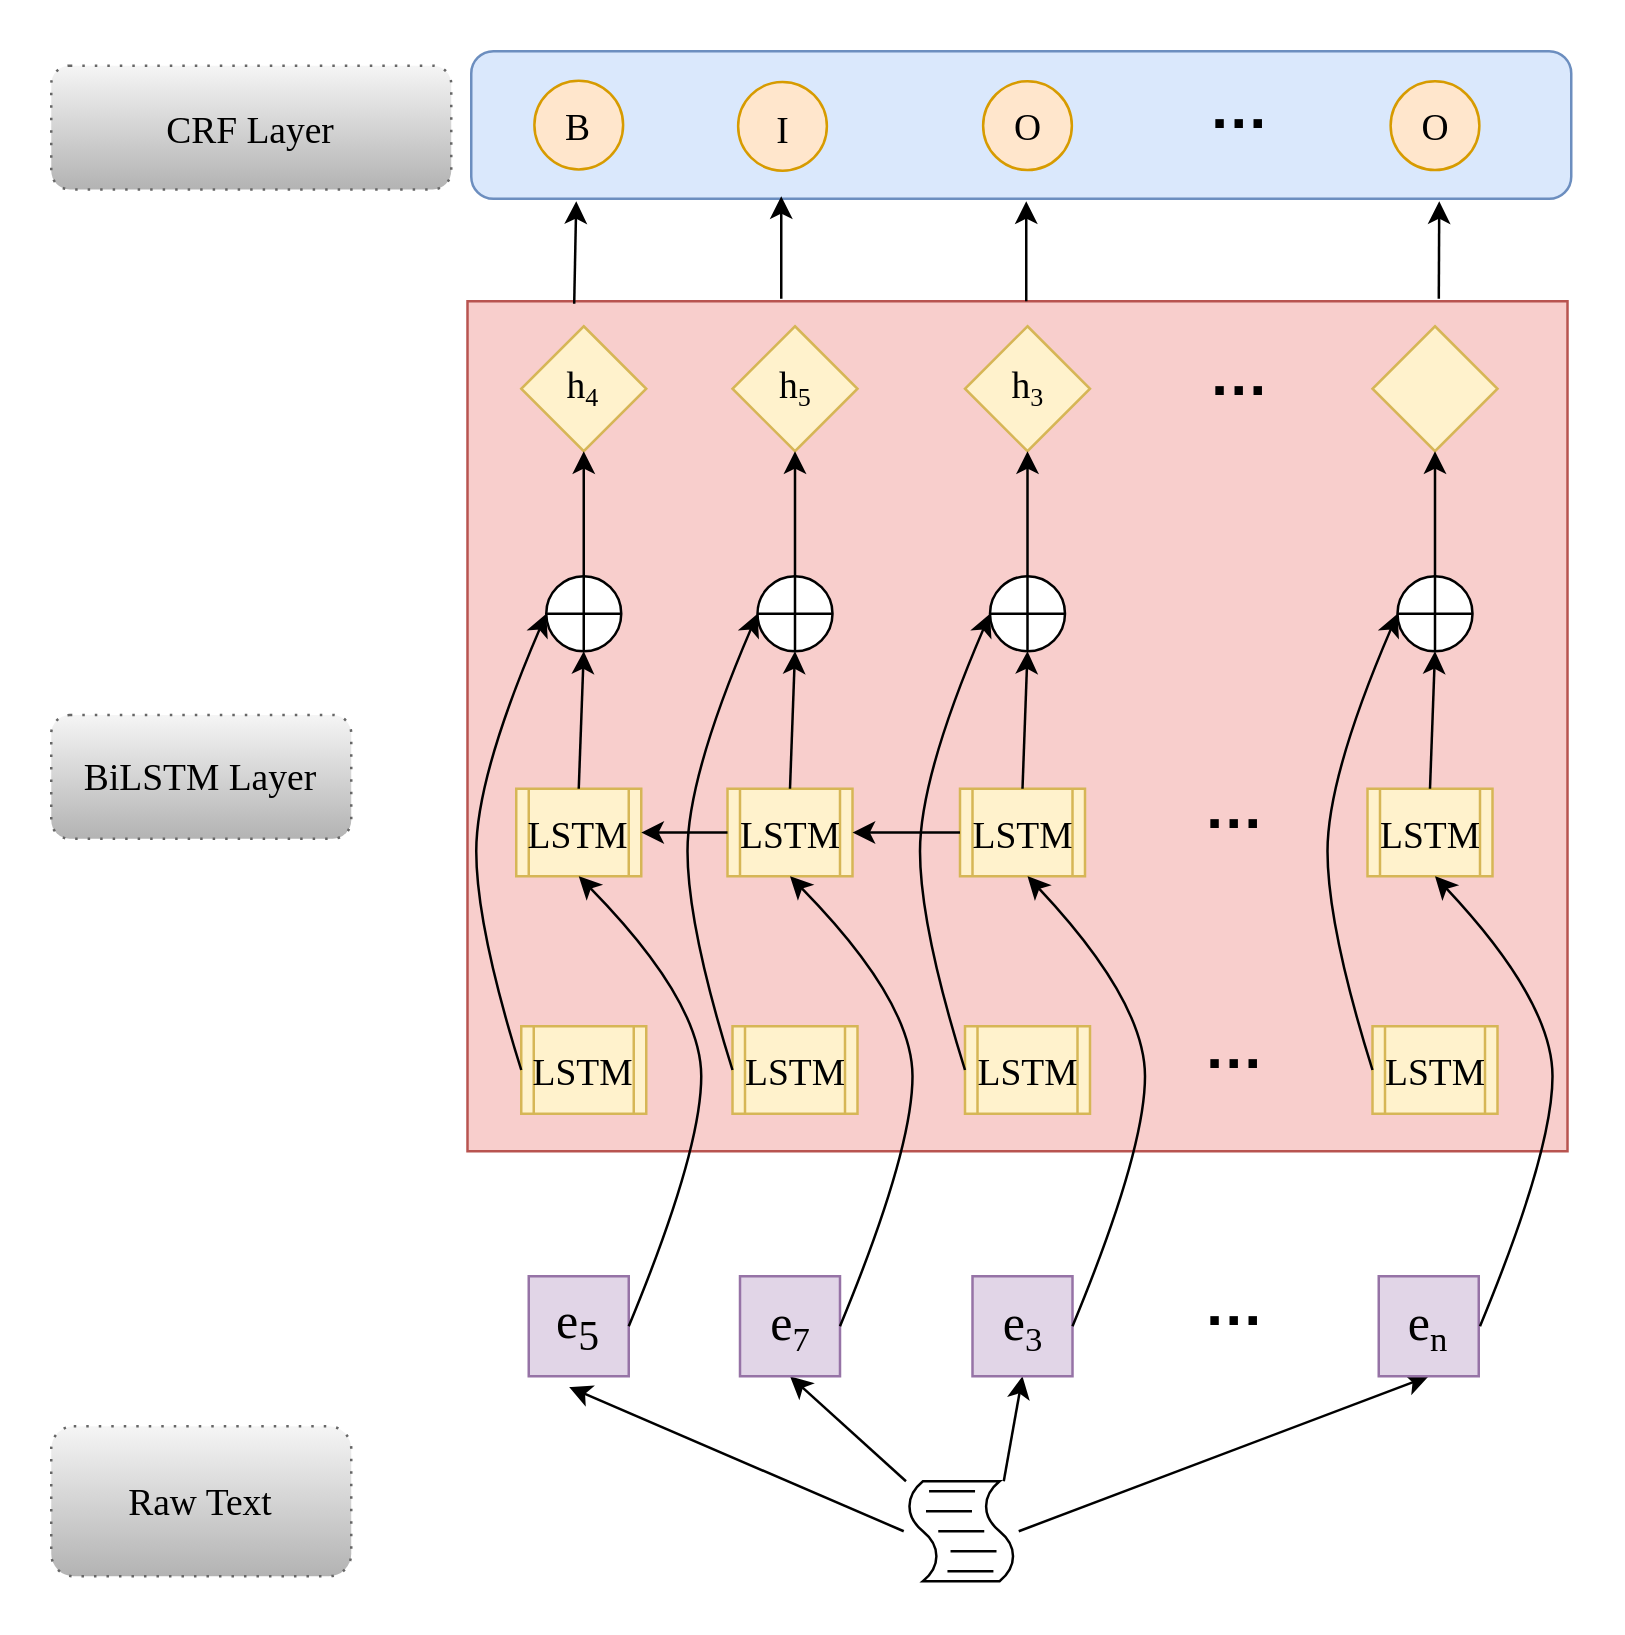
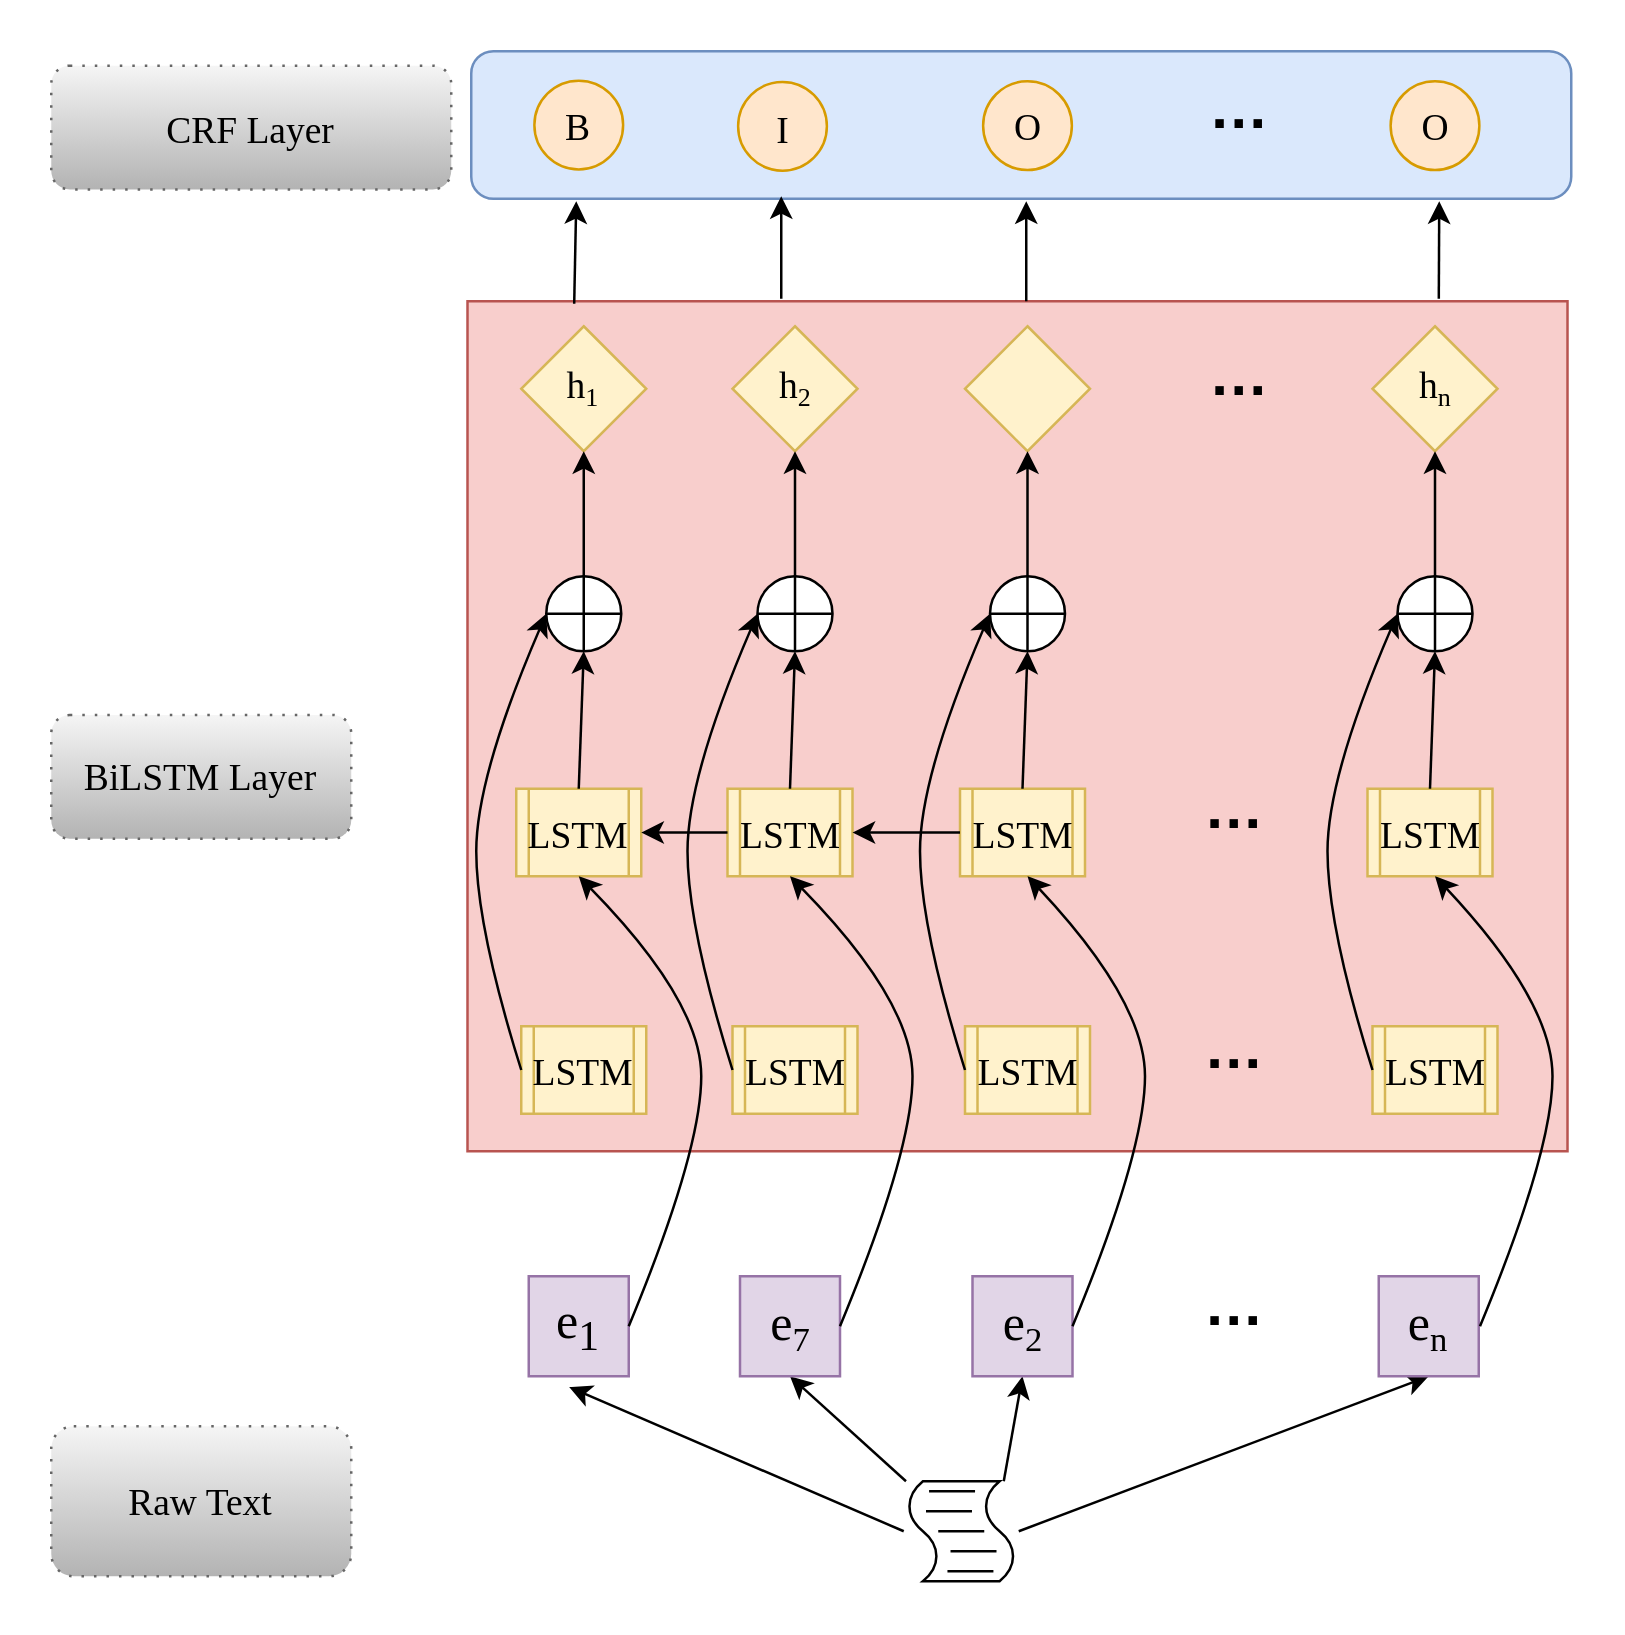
- <mxCell id="23" value="h&lt;span style=&quot;font-size: 12.5px&quot;&gt;&lt;sub&gt;4&lt;/sub&gt;&lt;/span&gt;" style="text;html=1;strokeColor=none;fillColor=none;align=center;verticalAlign=middle;whiteSpace=wrap;rounded=0;labelBackgroundColor=none;fontFamily=Georgia;fontSize=15;" parent="1" vertex="1"><mxGeometry x="213" y="145" width="40" height="20" as="geometry" /></mxCell>
+ <mxCell id="23" value="h&lt;span style=&quot;font-size: 12.5px&quot;&gt;&lt;sub&gt;1&lt;/sub&gt;&lt;/span&gt;" style="text;html=1;strokeColor=none;fillColor=none;align=center;verticalAlign=middle;whiteSpace=wrap;rounded=0;labelBackgroundColor=none;fontFamily=Georgia;fontSize=15;" parent="1" vertex="1"><mxGeometry x="213" y="145" width="40" height="20" as="geometry" /></mxCell>
- <mxCell id="34" value="h&lt;span style=&quot;font-size: 12.5px&quot;&gt;&lt;sub&gt;5&lt;/sub&gt;&lt;/span&gt;" style="text;html=1;strokeColor=none;fillColor=none;align=center;verticalAlign=middle;whiteSpace=wrap;rounded=0;labelBackgroundColor=none;fontFamily=Georgia;fontSize=15;" parent="1" vertex="1"><mxGeometry x="297.5" y="145" width="40" height="20" as="geometry" /></mxCell>
+ <mxCell id="34" value="h&lt;span style=&quot;font-size: 12.5px&quot;&gt;&lt;sub&gt;2&lt;/sub&gt;&lt;/span&gt;" style="text;html=1;strokeColor=none;fillColor=none;align=center;verticalAlign=middle;whiteSpace=wrap;rounded=0;labelBackgroundColor=none;fontFamily=Georgia;fontSize=15;" parent="1" vertex="1"><mxGeometry x="297.5" y="145" width="40" height="20" as="geometry" /></mxCell>
- <mxCell id="46" value="h&lt;span style=&quot;font-size: 12.5px&quot;&gt;&lt;sub&gt;3&lt;/sub&gt;&lt;/span&gt;" style="text;html=1;strokeColor=none;fillColor=none;align=center;verticalAlign=middle;whiteSpace=wrap;rounded=0;labelBackgroundColor=none;fontFamily=Georgia;fontSize=15;" parent="1" vertex="1"><mxGeometry x="390.5" y="145" width="40" height="20" as="geometry" /></mxCell>
+ <mxCell id="57" value="h&lt;span style=&quot;font-size: 12.5px&quot;&gt;&lt;sub&gt;n&lt;/sub&gt;&lt;/span&gt;" style="text;html=1;strokeColor=none;fillColor=none;align=center;verticalAlign=middle;whiteSpace=wrap;rounded=0;labelBackgroundColor=none;fontFamily=Georgia;fontSize=15;" parent="1" vertex="1"><mxGeometry x="553.5" y="145" width="40" height="20" as="geometry" /></mxCell>
- <mxCell id="9" value="e&lt;sub&gt;5&lt;/sub&gt;" style="text;html=1;strokeColor=none;fillColor=none;align=center;verticalAlign=middle;whiteSpace=wrap;rounded=0;labelBackgroundColor=none;fontFamily=Georgia;fontSize=20;" parent="1" vertex="1"><mxGeometry x="211" y="520" width="40" height="20" as="geometry" /></mxCell>
+ <mxCell id="9" value="e&lt;sub&gt;1&lt;/sub&gt;" style="text;html=1;strokeColor=none;fillColor=none;align=center;verticalAlign=middle;whiteSpace=wrap;rounded=0;labelBackgroundColor=none;fontFamily=Georgia;fontSize=20;" parent="1" vertex="1"><mxGeometry x="211" y="520" width="40" height="20" as="geometry" /></mxCell>
- <mxCell id="13" value="e&lt;span style=&quot;font-size: 16.667px&quot;&gt;&lt;sub&gt;3&lt;/sub&gt;&lt;/span&gt;" style="text;html=1;strokeColor=none;fillColor=none;align=center;verticalAlign=middle;whiteSpace=wrap;rounded=0;labelBackgroundColor=none;fontFamily=Georgia;fontSize=20;" parent="1" vertex="1"><mxGeometry x="388.5" y="520" width="40" height="20" as="geometry" /></mxCell>
+ <mxCell id="13" value="e&lt;span style=&quot;font-size: 16.667px&quot;&gt;&lt;sub&gt;2&lt;/sub&gt;&lt;/span&gt;" style="text;html=1;strokeColor=none;fillColor=none;align=center;verticalAlign=middle;whiteSpace=wrap;rounded=0;labelBackgroundColor=none;fontFamily=Georgia;fontSize=20;" parent="1" vertex="1"><mxGeometry x="388.5" y="520" width="40" height="20" as="geometry" /></mxCell>
